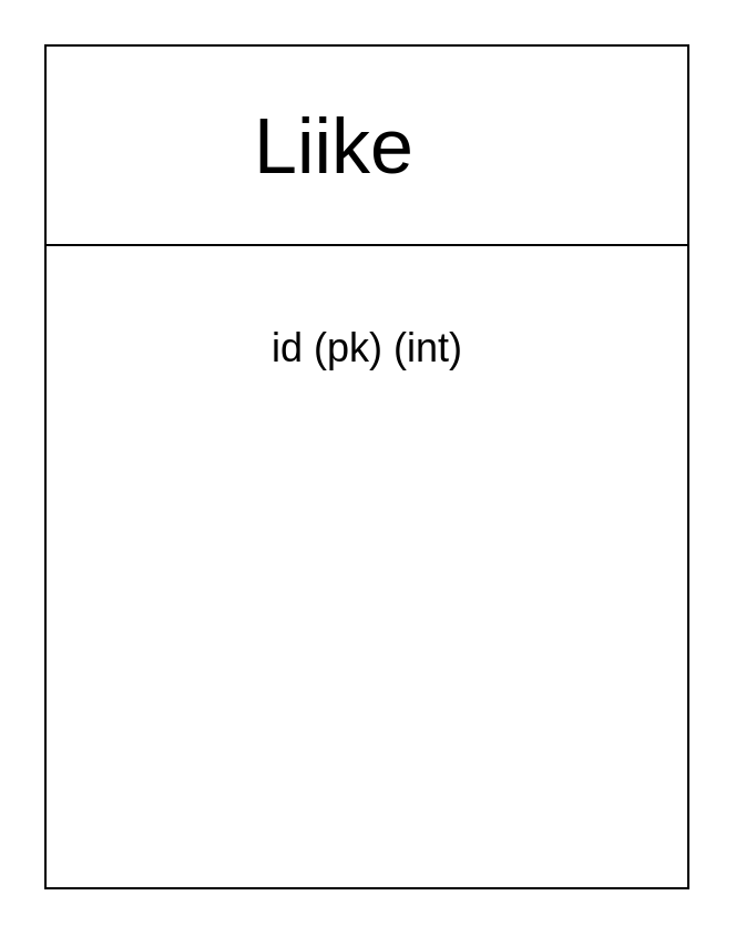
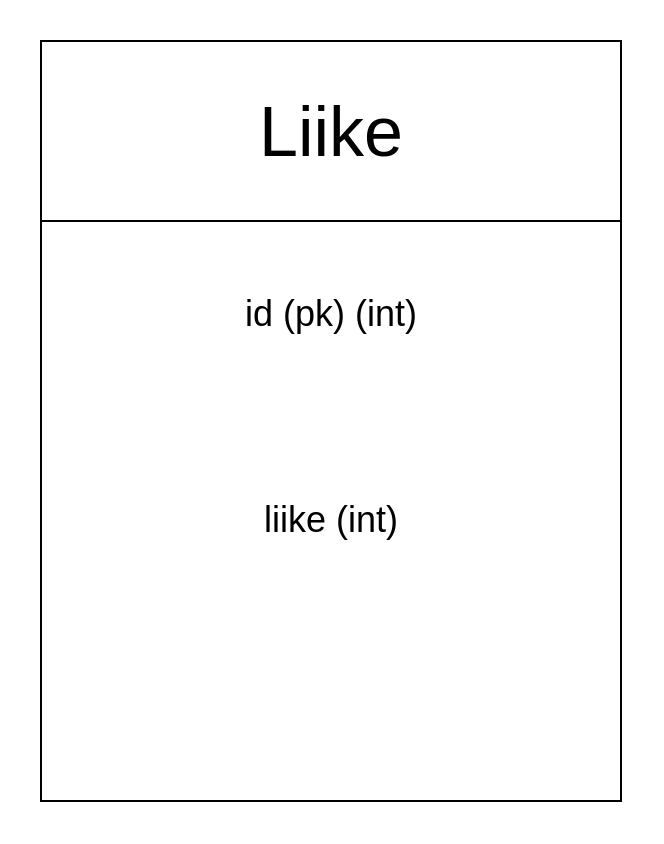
- <mxCell id="4" value="&lt;font style=&quot;font-size: 35px;&quot;&gt;Liike&lt;/font&gt;" style="text;html=1;resizable=0;autosize=1;align=center;verticalAlign=middle;points=[];fillColor=none;strokeColor=none;rounded=0;" vertex="1" parent="1"><mxGeometry x="100" y="35" width="100" height="60" as="geometry" /></mxCell>
+ <mxCell id="4" value="&lt;font style=&quot;font-size: 35px;&quot;&gt;Liike&lt;/font&gt;" style="text;html=1;resizable=0;autosize=1;align=center;verticalAlign=middle;points=[];fillColor=none;strokeColor=none;rounded=0;" vertex="1" parent="1"><mxGeometry x="115" y="35" width="100" height="60" as="geometry" /></mxCell>
+ <mxCell id="6" value="liike (int)" style="text;html=1;resizable=0;autosize=1;align=center;verticalAlign=middle;points=[];fillColor=none;strokeColor=none;rounded=0;fontSize=18;" vertex="1" parent="1"><mxGeometry x="120" y="240" width="90" height="40" as="geometry" /></mxCell>
